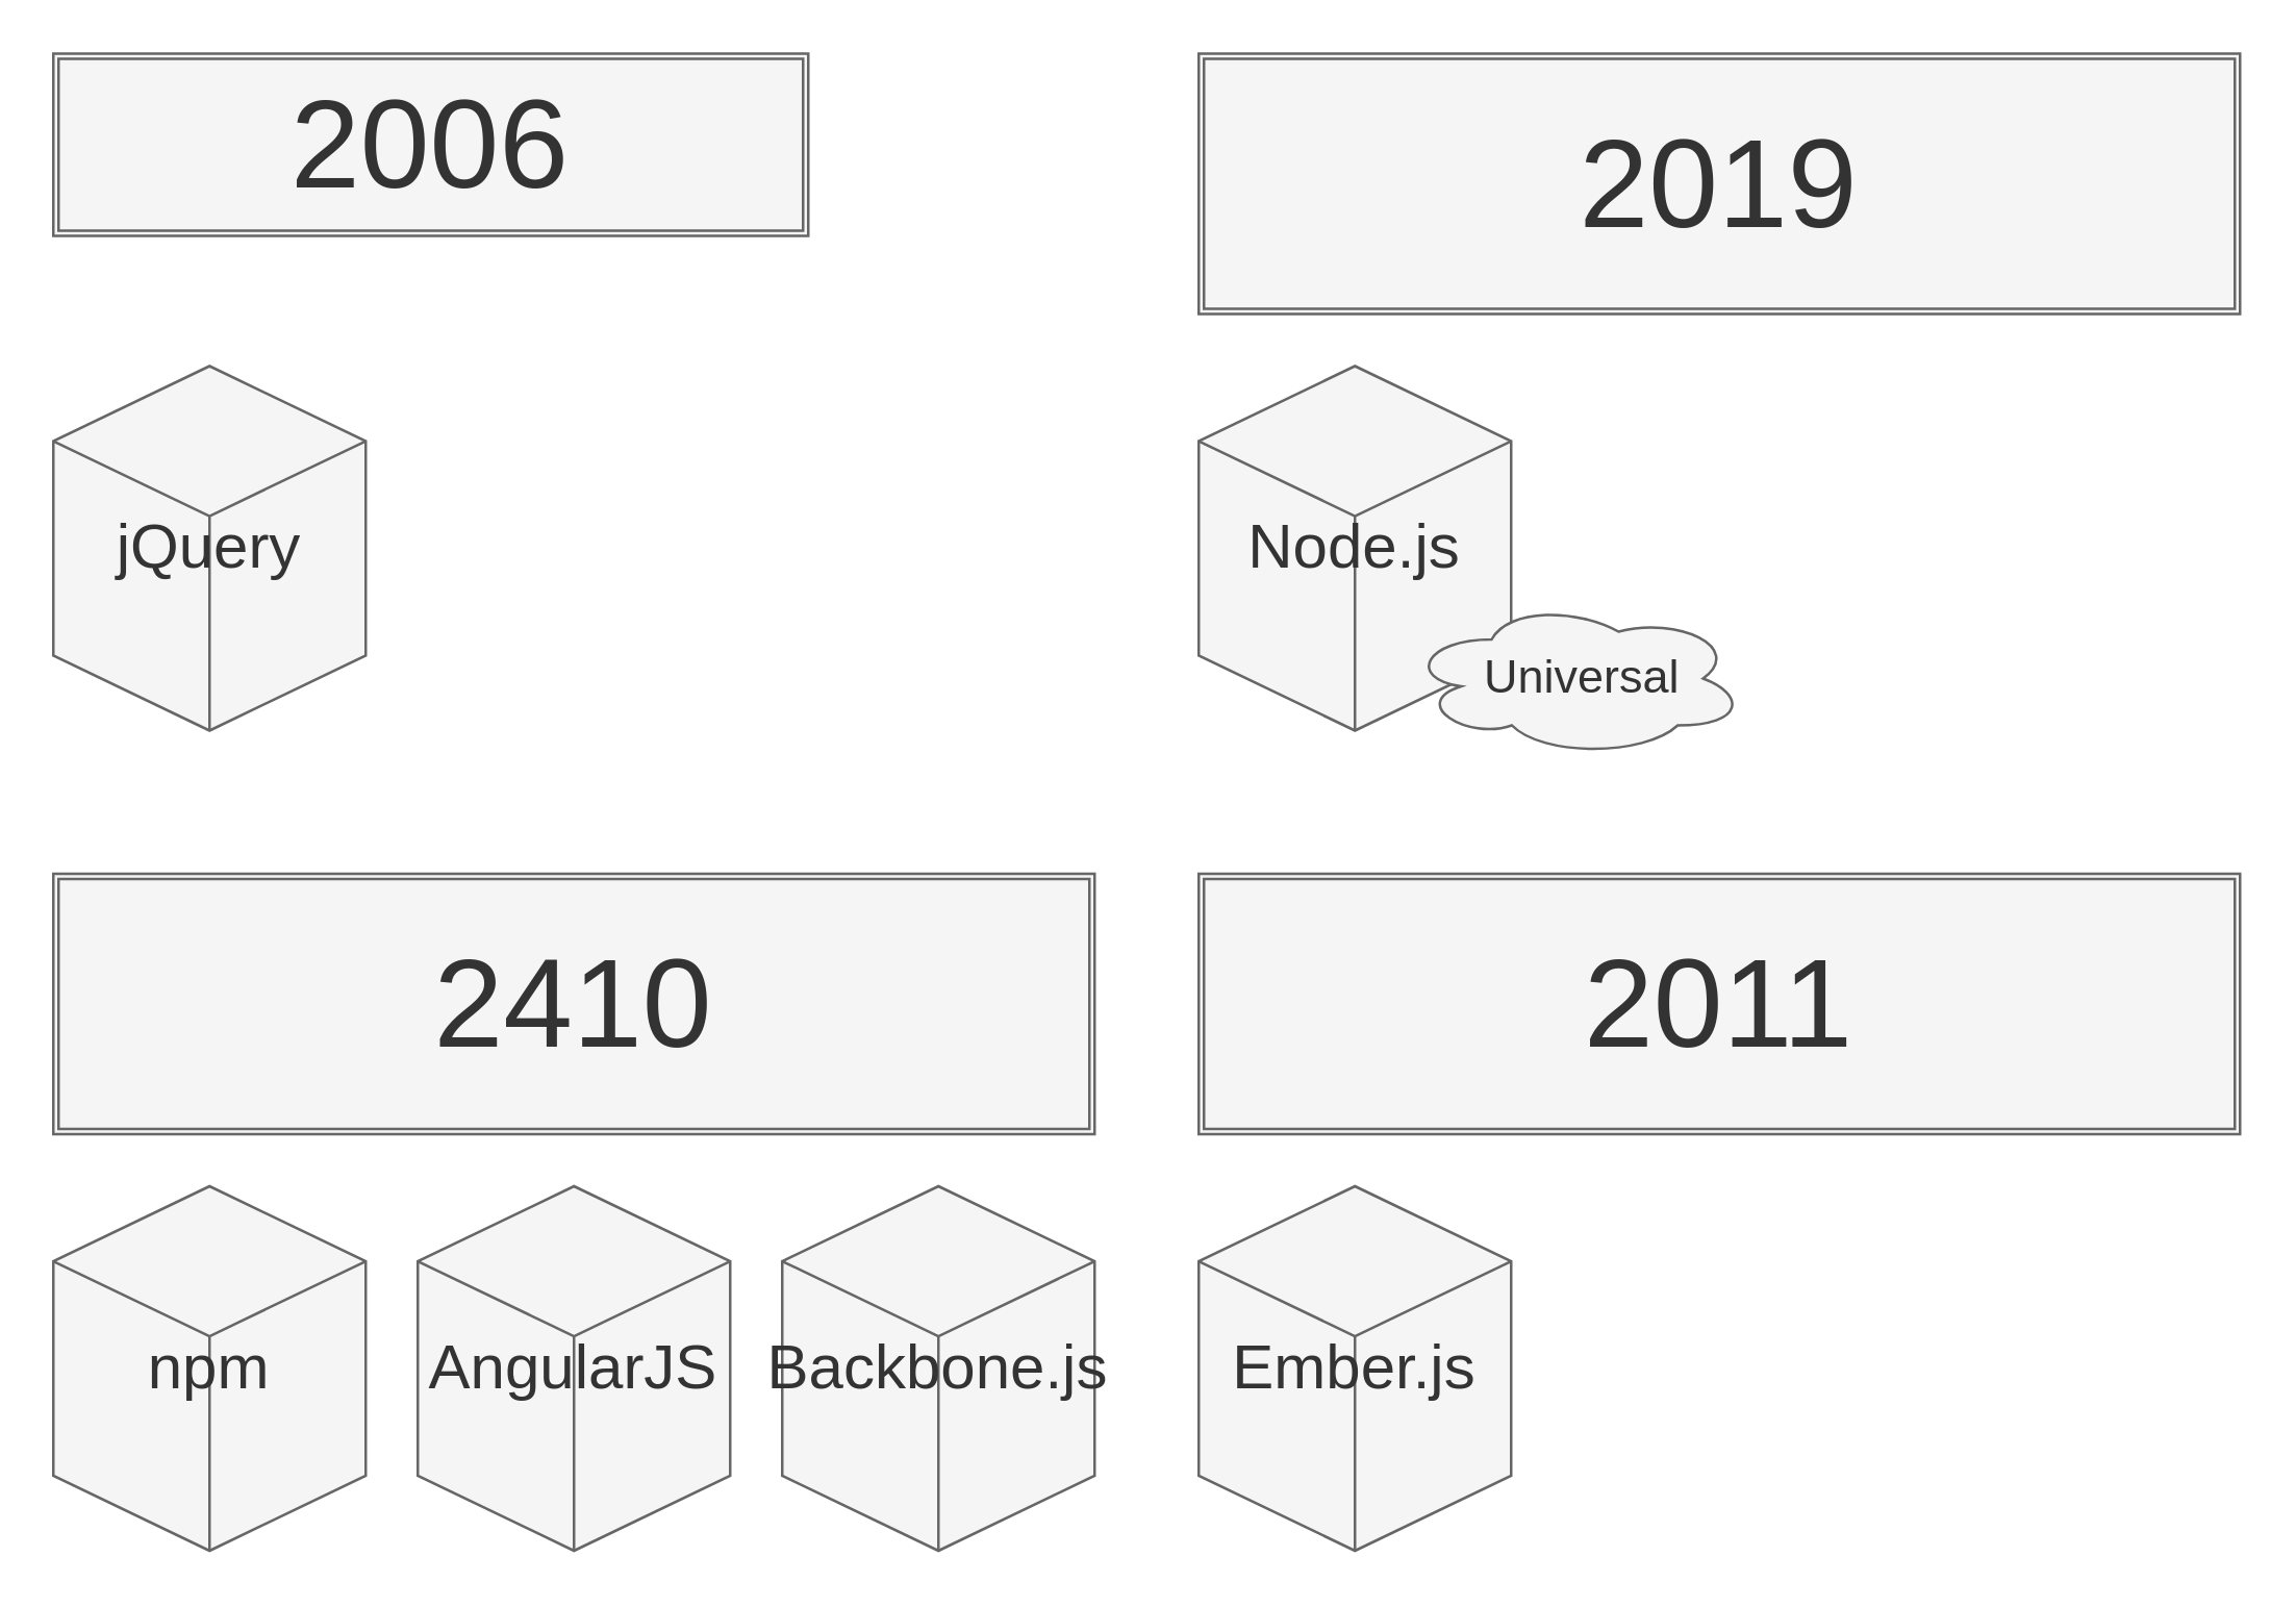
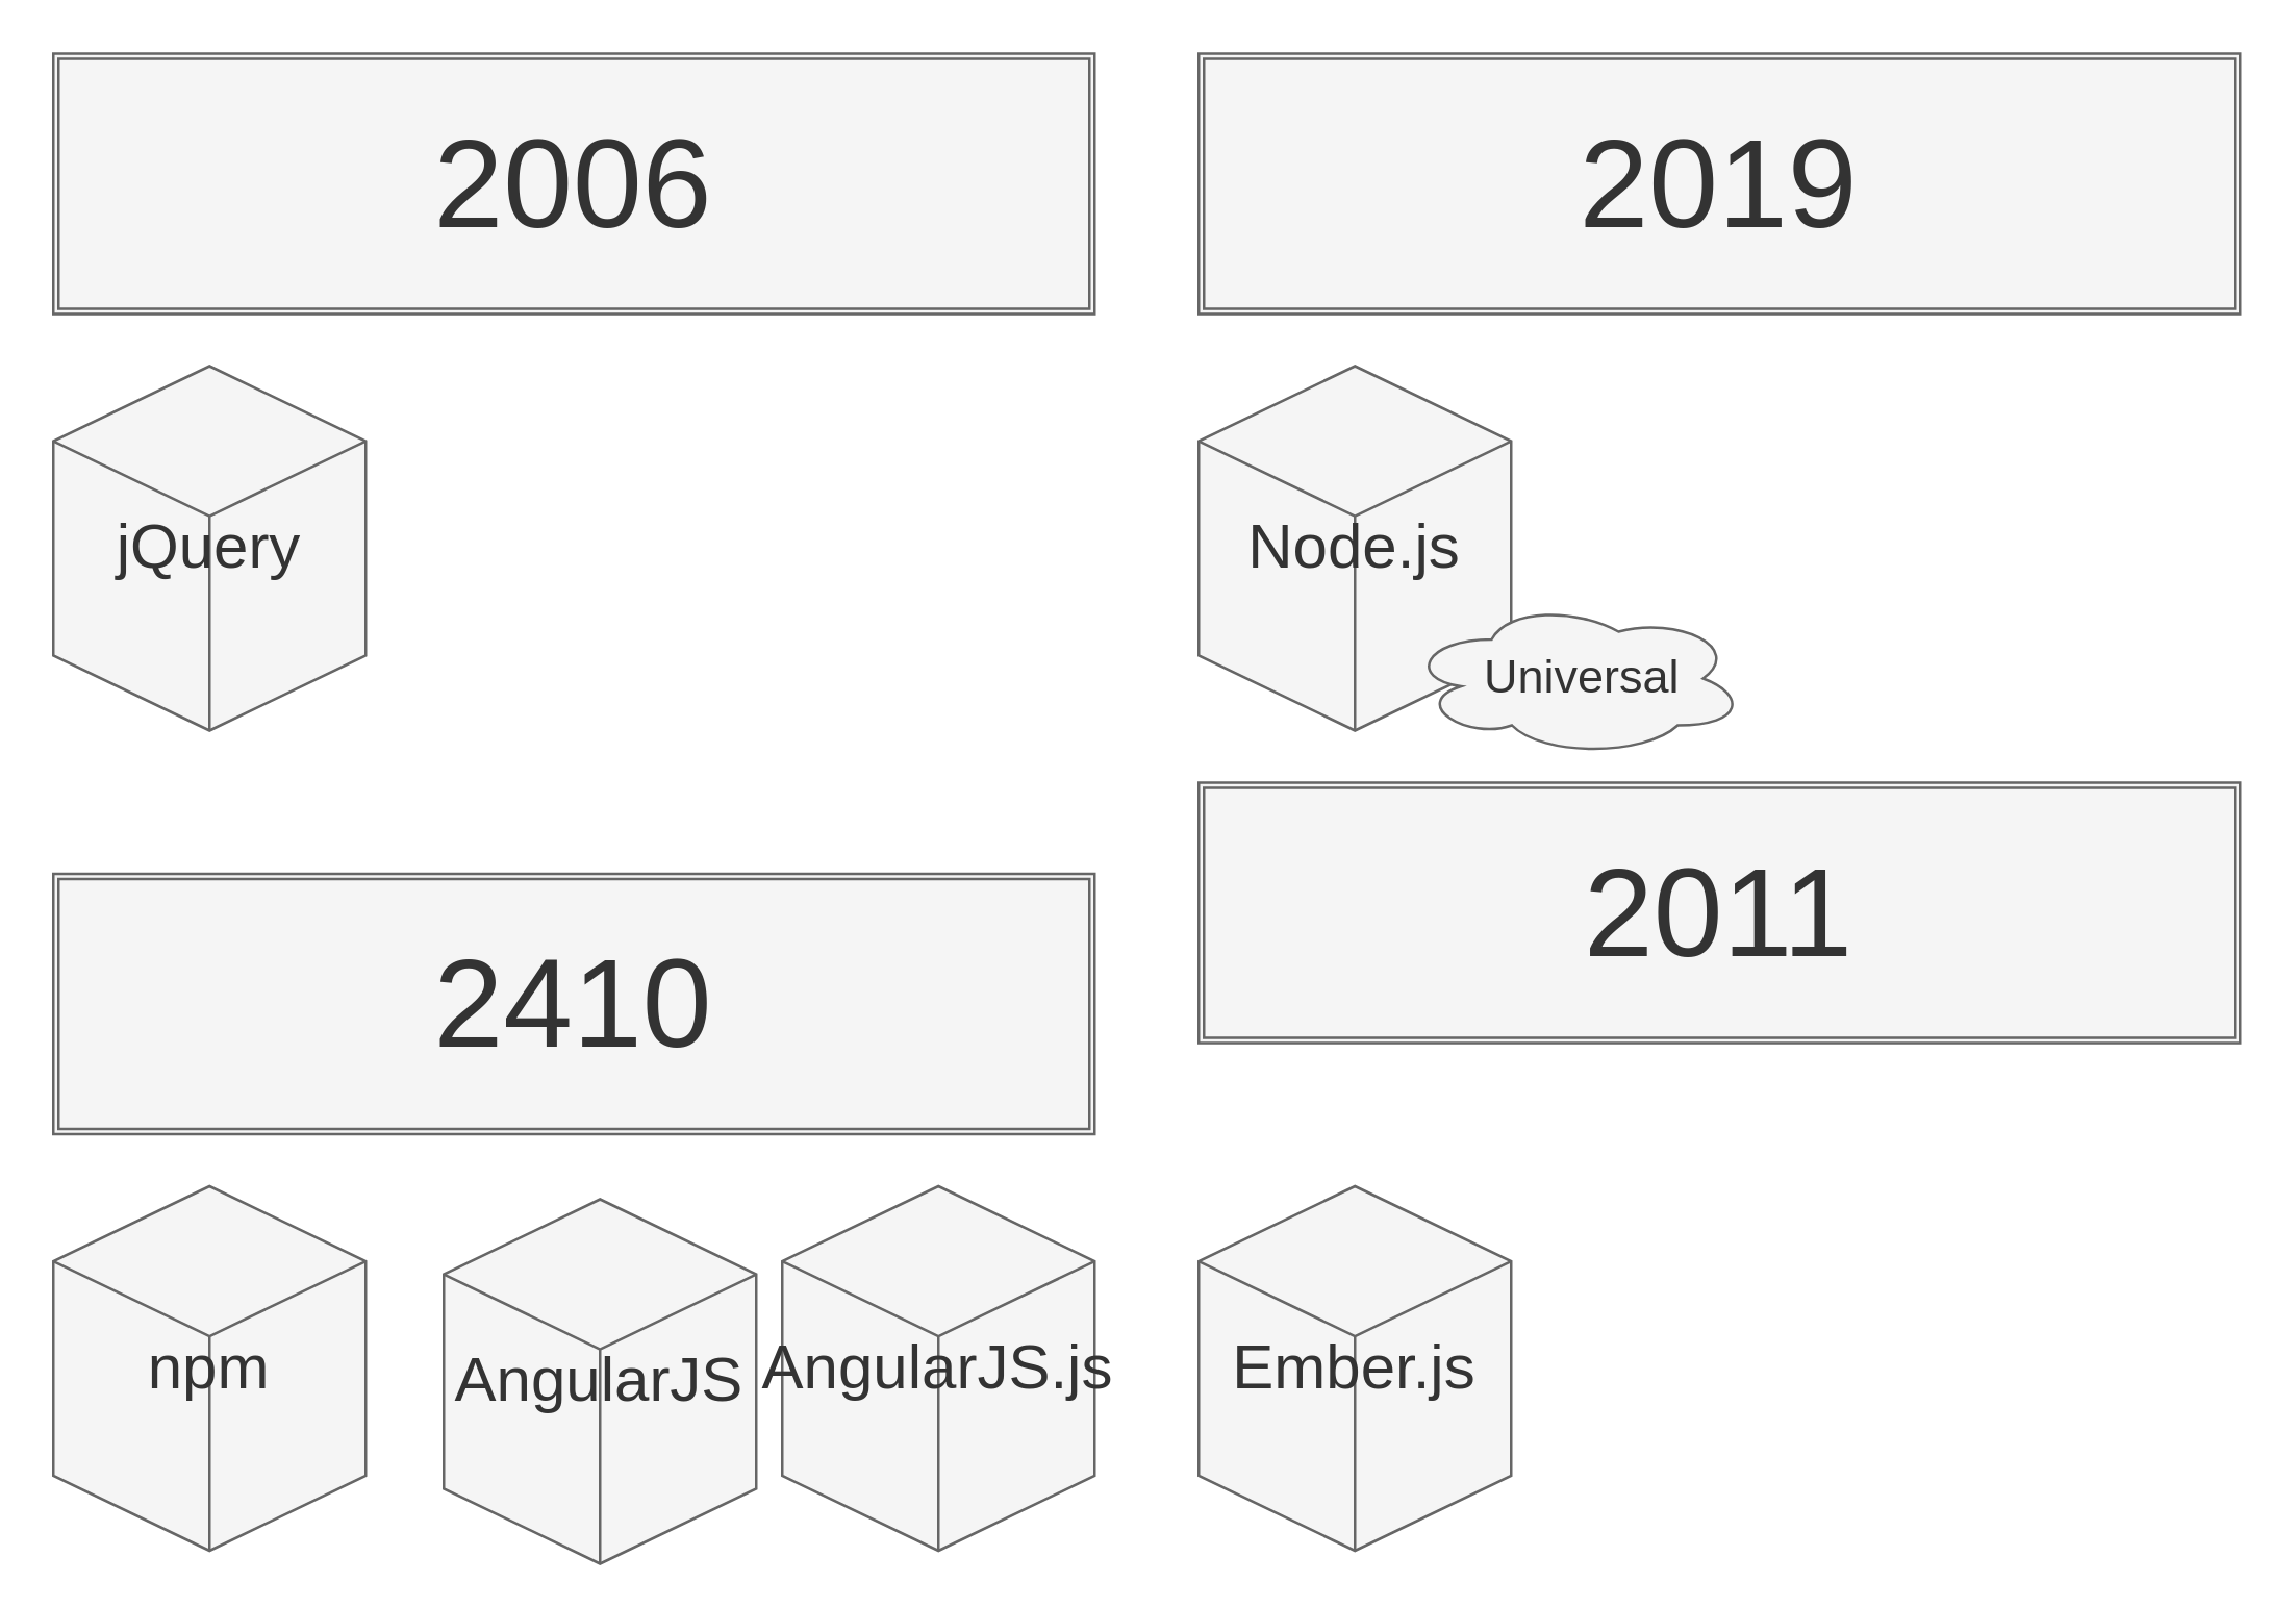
- <mxCell id="4" value="&lt;font style=&quot;font-size: 48px&quot;&gt;2006&lt;/font&gt;" style="shape=ext;double=1;rounded=0;whiteSpace=wrap;html=1;shadow=0;sketch=0;fillColor=#f5f5f5;strokeColor=#666666;fontColor=#333333;" parent="1" vertex="1"><mxGeometry x="20" y="20" width="290" height="70" as="geometry" /></mxCell>
+ <mxCell id="4" value="&lt;font style=&quot;font-size: 48px&quot;&gt;2006&lt;/font&gt;" style="shape=ext;double=1;rounded=0;whiteSpace=wrap;html=1;shadow=0;sketch=0;fillColor=#f5f5f5;strokeColor=#666666;fontColor=#333333;" parent="1" vertex="1"><mxGeometry width="400" height="100" as="geometry" x="20" y="20" /></mxCell>
- <mxCell id="10" value="&lt;font style=&quot;font-size: 48px&quot;&gt;2011&lt;br&gt;&lt;/font&gt;" style="shape=ext;double=1;rounded=0;whiteSpace=wrap;html=1;shadow=0;sketch=0;fillColor=#f5f5f5;strokeColor=#666666;fontColor=#333333;" parent="1" vertex="1"><mxGeometry x="460" y="335" width="400" height="100" as="geometry" /></mxCell>
+ <mxCell id="10" value="&lt;font style=&quot;font-size: 48px&quot;&gt;2011&lt;br&gt;&lt;/font&gt;" style="shape=ext;double=1;rounded=0;whiteSpace=wrap;html=1;shadow=0;sketch=0;fillColor=#f5f5f5;strokeColor=#666666;fontColor=#333333;" parent="1" vertex="1"><mxGeometry x="460" y="300" width="400" height="100" as="geometry" /></mxCell>
- <mxCell id="8" value="&lt;font style=&quot;font-size: 24px&quot;&gt;AngularJS&lt;/font&gt;" style="html=1;whiteSpace=wrap;shape=isoCube2;backgroundOutline=1;isoAngle=15;shadow=0;sketch=0;fillColor=#f5f5f5;strokeColor=#666666;fontColor=#333333;" parent="1" vertex="1"><mxGeometry x="160" y="455" width="120" height="140" as="geometry" /></mxCell>
+ <mxCell id="8" value="&lt;font style=&quot;font-size: 24px&quot;&gt;AngularJS&lt;/font&gt;" style="html=1;whiteSpace=wrap;shape=isoCube2;backgroundOutline=1;isoAngle=15;shadow=0;sketch=0;fillColor=#f5f5f5;strokeColor=#666666;fontColor=#333333;" parent="1" vertex="1"><mxGeometry x="170" y="460" width="120" height="140" as="geometry" /></mxCell>
- <mxCell id="9" value="&lt;font style=&quot;font-size: 24px&quot;&gt;Backbone.js&lt;/font&gt;" style="html=1;whiteSpace=wrap;shape=isoCube2;backgroundOutline=1;isoAngle=15;shadow=0;sketch=0;fillColor=#f5f5f5;strokeColor=#666666;fontColor=#333333;" parent="1" vertex="1"><mxGeometry x="300" y="455" width="120" height="140" as="geometry" /></mxCell>
+ <mxCell id="9" value="&lt;font style=&quot;font-size: 24px&quot;&gt;AngularJS.js&lt;/font&gt;" style="html=1;whiteSpace=wrap;shape=isoCube2;backgroundOutline=1;isoAngle=15;shadow=0;sketch=0;fillColor=#f5f5f5;strokeColor=#666666;fontColor=#333333;" parent="1" vertex="1"><mxGeometry x="300" y="455" width="120" height="140" as="geometry" /></mxCell>
